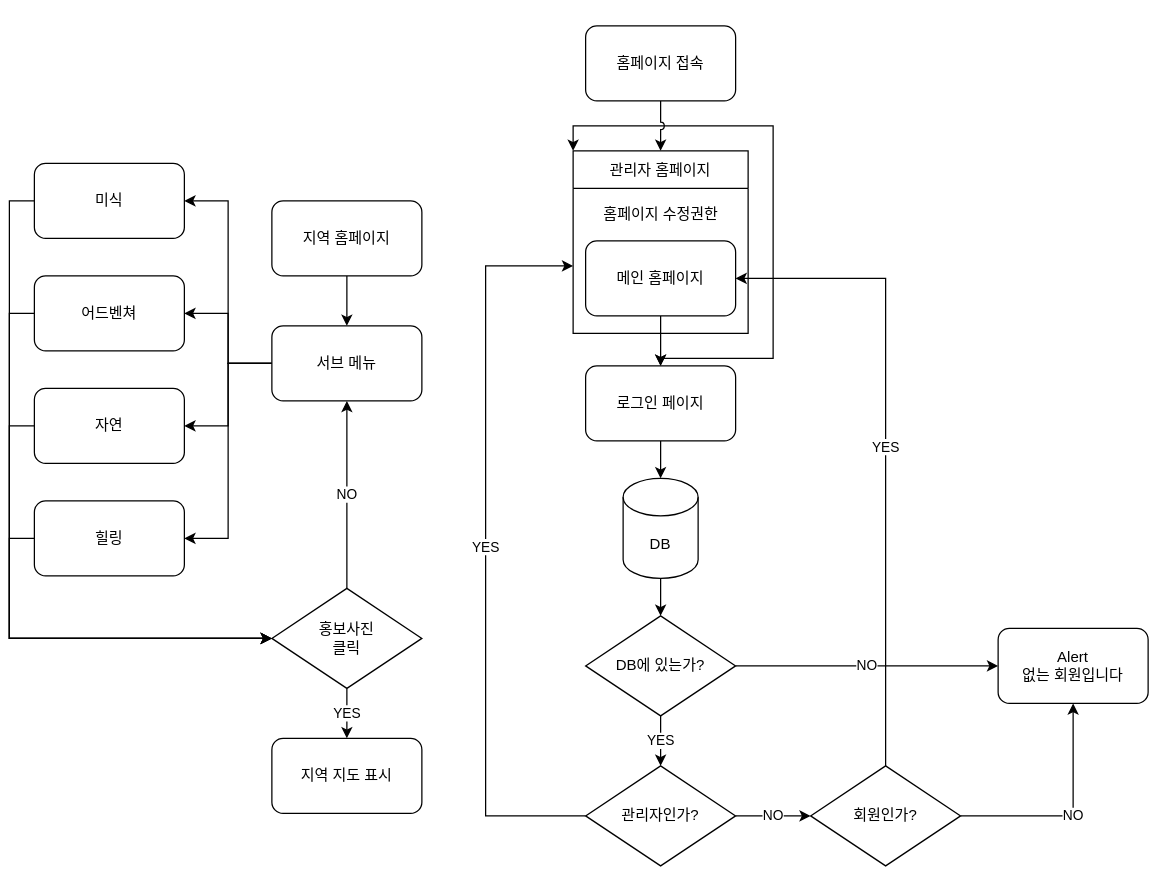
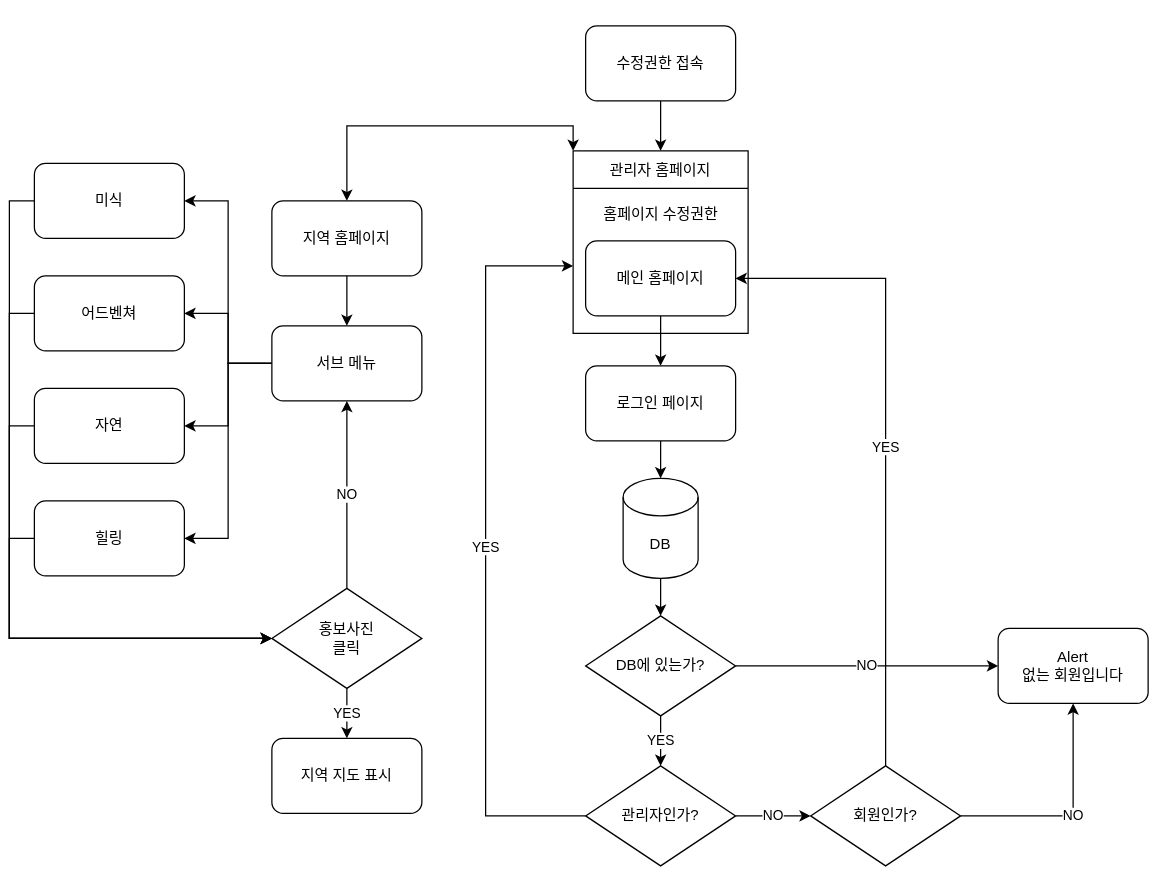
- <mxCell id="21" value="홈페이지 접속" style="rounded=1;whiteSpace=wrap;html=1;" vertex="1" parent="1"><mxGeometry x="461" y="20" width="120" height="60" as="geometry" /></mxCell>
+ <mxCell id="21" value="수정권한 접속" style="rounded=1;whiteSpace=wrap;html=1;" vertex="1" parent="1"><mxGeometry x="461" y="20" width="120" height="60" as="geometry" /></mxCell>
- <mxCell id="3" style="edgeStyle=orthogonalEdgeStyle;rounded=0;jumpStyle=arc;jumpSize=6;orthogonalLoop=1;jettySize=auto;html=1;endArrow=classic;endFill=1;startArrow=classic;startFill=1;exitX=0;exitY=0;exitDx=0;exitDy=0;" edge="1" parent="1" source="18" target="6"><mxGeometry relative="1" as="geometry" /></mxCell>
+ <mxCell id="3" style="edgeStyle=orthogonalEdgeStyle;rounded=0;jumpStyle=arc;jumpSize=6;orthogonalLoop=1;jettySize=auto;html=1;entryX=0.5;entryY=0;entryDx=0;entryDy=0;endArrow=classic;endFill=1;startArrow=classic;startFill=1;exitX=0;exitY=0;exitDx=0;exitDy=0;" edge="1" parent="1" source="18" target="23"><mxGeometry relative="1" as="geometry" /></mxCell>
